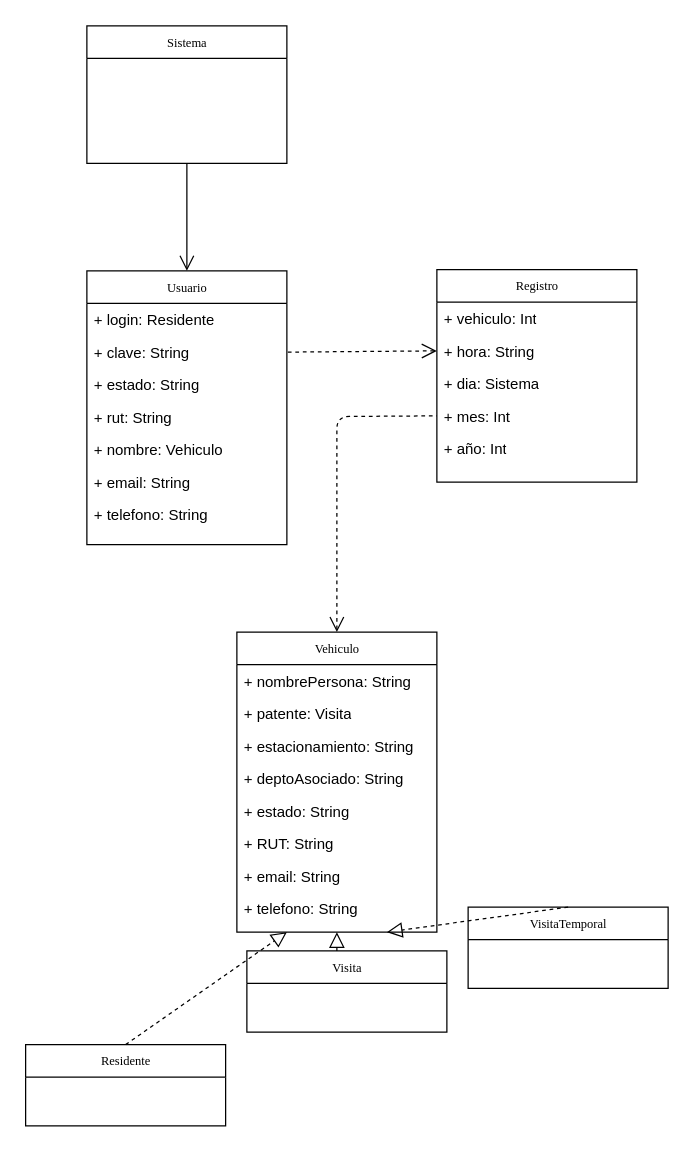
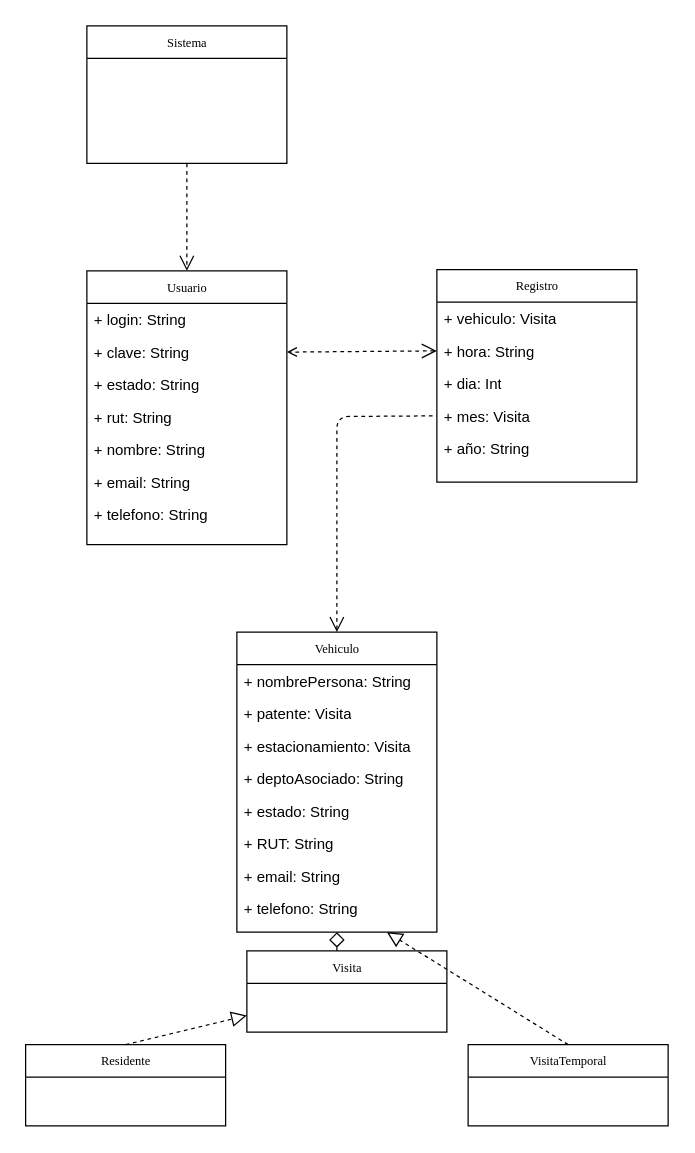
- <mxCell id="32" value="" style="endArrow=open;html=1;dashed=0;strokeWidth=1;exitX=0.5;exitY=1;exitDx=0;exitDy=0;entryX=0.5;entryY=0;entryDx=0;entryDy=0;endFill=0;endSize=10;" parent="1" source="31" target="2" edge="1"><mxGeometry width="50" height="50" relative="1" as="geometry"><mxPoint x="149" y="165" as="sourcePoint" /><mxPoint x="199" y="115" as="targetPoint" /></mxGeometry></mxCell>
+ <mxCell id="32" value="" style="endArrow=open;html=1;dashed=1;strokeWidth=1;exitX=0.5;exitY=1;exitDx=0;exitDy=0;entryX=0.5;entryY=0;entryDx=0;entryDy=0;endFill=0;endSize=10;" parent="1" source="31" target="2" edge="1"><mxGeometry width="50" height="50" relative="1" as="geometry"><mxPoint x="149" y="165" as="sourcePoint" /><mxPoint x="199" y="115" as="targetPoint" /></mxGeometry></mxCell>
- <mxCell id="13" value="+ vehiculo: Int" style="text;html=1;strokeColor=none;fillColor=none;align=left;verticalAlign=top;spacingLeft=4;spacingRight=4;whiteSpace=wrap;overflow=hidden;rotatable=0;points=[[0,0.5],[1,0.5]];portConstraint=eastwest;" parent="12" vertex="1"><mxGeometry y="26" width="160" height="26" as="geometry" /></mxCell>
+ <mxCell id="13" value="+ vehiculo: Visita" style="text;html=1;strokeColor=none;fillColor=none;align=left;verticalAlign=top;spacingLeft=4;spacingRight=4;whiteSpace=wrap;overflow=hidden;rotatable=0;points=[[0,0.5],[1,0.5]];portConstraint=eastwest;" parent="12" vertex="1"><mxGeometry y="26" width="160" height="26" as="geometry" /></mxCell>
- <mxCell id="3" value="+ login: Residente" style="text;html=1;strokeColor=none;fillColor=none;align=left;verticalAlign=top;spacingLeft=4;spacingRight=4;whiteSpace=wrap;overflow=hidden;rotatable=0;points=[[0,0.5],[1,0.5]];portConstraint=eastwest;" parent="2" vertex="1"><mxGeometry y="26" width="160" height="26" as="geometry" /></mxCell>
+ <mxCell id="3" value="+ login: String" style="text;html=1;strokeColor=none;fillColor=none;align=left;verticalAlign=top;spacingLeft=4;spacingRight=4;whiteSpace=wrap;overflow=hidden;rotatable=0;points=[[0,0.5],[1,0.5]];portConstraint=eastwest;" parent="2" vertex="1"><mxGeometry y="26" width="160" height="26" as="geometry" /></mxCell>
- <mxCell id="18" value="" style="endArrow=none;html=1;dashed=1;exitX=0;exitY=0.5;exitDx=0;exitDy=0;entryX=1;entryY=0.5;entryDx=0;entryDy=0;endFill=0;startArrow=open;startFill=0;strokeWidth=1;endSize=6;startSize=10;jumpSize=6;" parent="1" source="14" target="4" edge="1"><mxGeometry width="50" height="50" relative="1" as="geometry"><mxPoint x="490" y="285" as="sourcePoint" /><mxPoint x="599" y="285" as="targetPoint" /></mxGeometry></mxCell>
+ <mxCell id="18" value="" style="endArrow=open;html=1;dashed=1;exitX=0;exitY=0.5;exitDx=0;exitDy=0;entryX=1;entryY=0.5;entryDx=0;entryDy=0;endFill=0;startArrow=open;startFill=0;strokeWidth=1;endSize=6;startSize=10;jumpSize=6;" parent="1" source="14" target="4" edge="1"><mxGeometry width="50" height="50" relative="1" as="geometry"><mxPoint x="490" y="285" as="sourcePoint" /><mxPoint x="599" y="285" as="targetPoint" /></mxGeometry></mxCell>
- <mxCell id="15" value="+ dia: Sistema" style="text;html=1;strokeColor=none;fillColor=none;align=left;verticalAlign=top;spacingLeft=4;spacingRight=4;whiteSpace=wrap;overflow=hidden;rotatable=0;points=[[0,0.5],[1,0.5]];portConstraint=eastwest;" parent="12" vertex="1"><mxGeometry y="78" width="160" height="26" as="geometry" /></mxCell>
+ <mxCell id="15" value="+ dia: Int" style="text;html=1;strokeColor=none;fillColor=none;align=left;verticalAlign=top;spacingLeft=4;spacingRight=4;whiteSpace=wrap;overflow=hidden;rotatable=0;points=[[0,0.5],[1,0.5]];portConstraint=eastwest;" parent="12" vertex="1"><mxGeometry y="78" width="160" height="26" as="geometry" /></mxCell>
- <mxCell id="16" value="+ mes: Int" style="text;html=1;strokeColor=none;fillColor=none;align=left;verticalAlign=top;spacingLeft=4;spacingRight=4;whiteSpace=wrap;overflow=hidden;rotatable=0;points=[[0,0.5],[1,0.5]];portConstraint=eastwest;" parent="12" vertex="1"><mxGeometry y="104" width="160" height="26" as="geometry" /></mxCell>
+ <mxCell id="16" value="+ mes: Visita" style="text;html=1;strokeColor=none;fillColor=none;align=left;verticalAlign=top;spacingLeft=4;spacingRight=4;whiteSpace=wrap;overflow=hidden;rotatable=0;points=[[0,0.5],[1,0.5]];portConstraint=eastwest;" parent="12" vertex="1"><mxGeometry y="104" width="160" height="26" as="geometry" /></mxCell>
- <mxCell id="17" value="+ año: Int" style="text;html=1;strokeColor=none;fillColor=none;align=left;verticalAlign=top;spacingLeft=4;spacingRight=4;whiteSpace=wrap;overflow=hidden;rotatable=0;points=[[0,0.5],[1,0.5]];portConstraint=eastwest;" parent="12" vertex="1"><mxGeometry y="130" width="160" height="26" as="geometry" /></mxCell>
+ <mxCell id="17" value="+ año: String" style="text;html=1;strokeColor=none;fillColor=none;align=left;verticalAlign=top;spacingLeft=4;spacingRight=4;whiteSpace=wrap;overflow=hidden;rotatable=0;points=[[0,0.5],[1,0.5]];portConstraint=eastwest;" parent="12" vertex="1"><mxGeometry y="130" width="160" height="26" as="geometry" /></mxCell>
- <mxCell id="7" value="+ nombre: Vehiculo" style="text;html=1;strokeColor=none;fillColor=none;align=left;verticalAlign=top;spacingLeft=4;spacingRight=4;whiteSpace=wrap;overflow=hidden;rotatable=0;points=[[0,0.5],[1,0.5]];portConstraint=eastwest;" parent="2" vertex="1"><mxGeometry y="130" width="160" height="26" as="geometry" /></mxCell>
+ <mxCell id="7" value="+ nombre: String" style="text;html=1;strokeColor=none;fillColor=none;align=left;verticalAlign=top;spacingLeft=4;spacingRight=4;whiteSpace=wrap;overflow=hidden;rotatable=0;points=[[0,0.5],[1,0.5]];portConstraint=eastwest;" parent="2" vertex="1"><mxGeometry y="130" width="160" height="26" as="geometry" /></mxCell>
- <mxCell id="22" value="+ estacionamiento: String" style="text;html=1;strokeColor=none;fillColor=none;align=left;verticalAlign=top;spacingLeft=4;spacingRight=4;whiteSpace=wrap;overflow=hidden;rotatable=0;points=[[0,0.5],[1,0.5]];portConstraint=eastwest;" parent="19" vertex="1"><mxGeometry y="78" width="160" height="26" as="geometry" /></mxCell>
+ <mxCell id="22" value="+ estacionamiento: Visita" style="text;html=1;strokeColor=none;fillColor=none;align=left;verticalAlign=top;spacingLeft=4;spacingRight=4;whiteSpace=wrap;overflow=hidden;rotatable=0;points=[[0,0.5],[1,0.5]];portConstraint=eastwest;" parent="19" vertex="1"><mxGeometry y="78" width="160" height="26" as="geometry" /></mxCell>
- <mxCell id="29" value="" style="endArrow=block;html=1;dashed=1;strokeWidth=1;exitX=0.45;exitY=0;exitDx=0;exitDy=0;endFill=0;startSize=6;endSize=10;exitPerimeter=0;entryX=0.5;entryY=1;entryDx=0;entryDy=0;" parent="1" source="11" target="19" edge="1"><mxGeometry width="50" height="50" relative="1" as="geometry"><mxPoint x="399" y="825.5" as="sourcePoint" /><mxPoint x="269" y="835.5" as="targetPoint" /></mxGeometry></mxCell>
+ <mxCell id="29" value="" style="endArrow=diamond;html=1;dashed=1;strokeWidth=1;exitX=0.45;exitY=0;exitDx=0;exitDy=0;endFill=0;startSize=6;endSize=10;exitPerimeter=0;entryX=0.5;entryY=1;entryDx=0;entryDy=0;" parent="1" source="11" target="19" edge="1"><mxGeometry width="50" height="50" relative="1" as="geometry"><mxPoint x="399" y="825.5" as="sourcePoint" /><mxPoint x="269" y="835.5" as="targetPoint" /></mxGeometry></mxCell>
- <mxCell id="33" value="VisitaTemporal&lt;br&gt;" style="swimlane;html=1;fontStyle=0;childLayout=stackLayout;horizontal=1;startSize=26;fillColor=none;horizontalStack=0;resizeParent=1;resizeLast=0;collapsible=1;marginBottom=0;swimlaneFillColor=#ffffff;rounded=0;shadow=0;comic=0;labelBackgroundColor=none;strokeColor=#000000;strokeWidth=1;fontFamily=Verdana;fontSize=10;fontColor=#000000;align=center;" parent="1" vertex="1"><mxGeometry x="374" y="725" width="160" height="65" as="geometry" /></mxCell>
+ <mxCell id="33" value="VisitaTemporal&lt;br&gt;" style="swimlane;html=1;fontStyle=0;childLayout=stackLayout;horizontal=1;startSize=26;fillColor=none;horizontalStack=0;resizeParent=1;resizeLast=0;collapsible=1;marginBottom=0;swimlaneFillColor=#ffffff;rounded=0;shadow=0;comic=0;labelBackgroundColor=none;strokeColor=#000000;strokeWidth=1;fontFamily=Verdana;fontSize=10;fontColor=#000000;align=center;" parent="1" vertex="1"><mxGeometry x="374" y="835" width="160" height="65" as="geometry" /></mxCell>
- <mxCell id="28" value="" style="endArrow=block;html=1;dashed=1;strokeWidth=1;exitX=0.5;exitY=0;exitDx=0;exitDy=0;entryX=0.25;entryY=1;entryDx=0;entryDy=0;endFill=0;endSize=10;" parent="1" source="10" target="19" edge="1"><mxGeometry width="50" height="50" relative="1" as="geometry"><mxPoint x="149" y="835.5" as="sourcePoint" /><mxPoint x="229" y="835.5" as="targetPoint" /></mxGeometry></mxCell>
+ <mxCell id="28" value="" style="endArrow=block;html=1;dashed=1;strokeWidth=1;exitX=0.5;exitY=0;exitDx=0;exitDy=0;endFill=0;endSize=10;" parent="1" source="10" target="11" edge="1"><mxGeometry width="50" height="50" relative="1" as="geometry"><mxPoint x="149" y="835.5" as="sourcePoint" /><mxPoint x="229" y="835.5" as="targetPoint" /></mxGeometry></mxCell>
